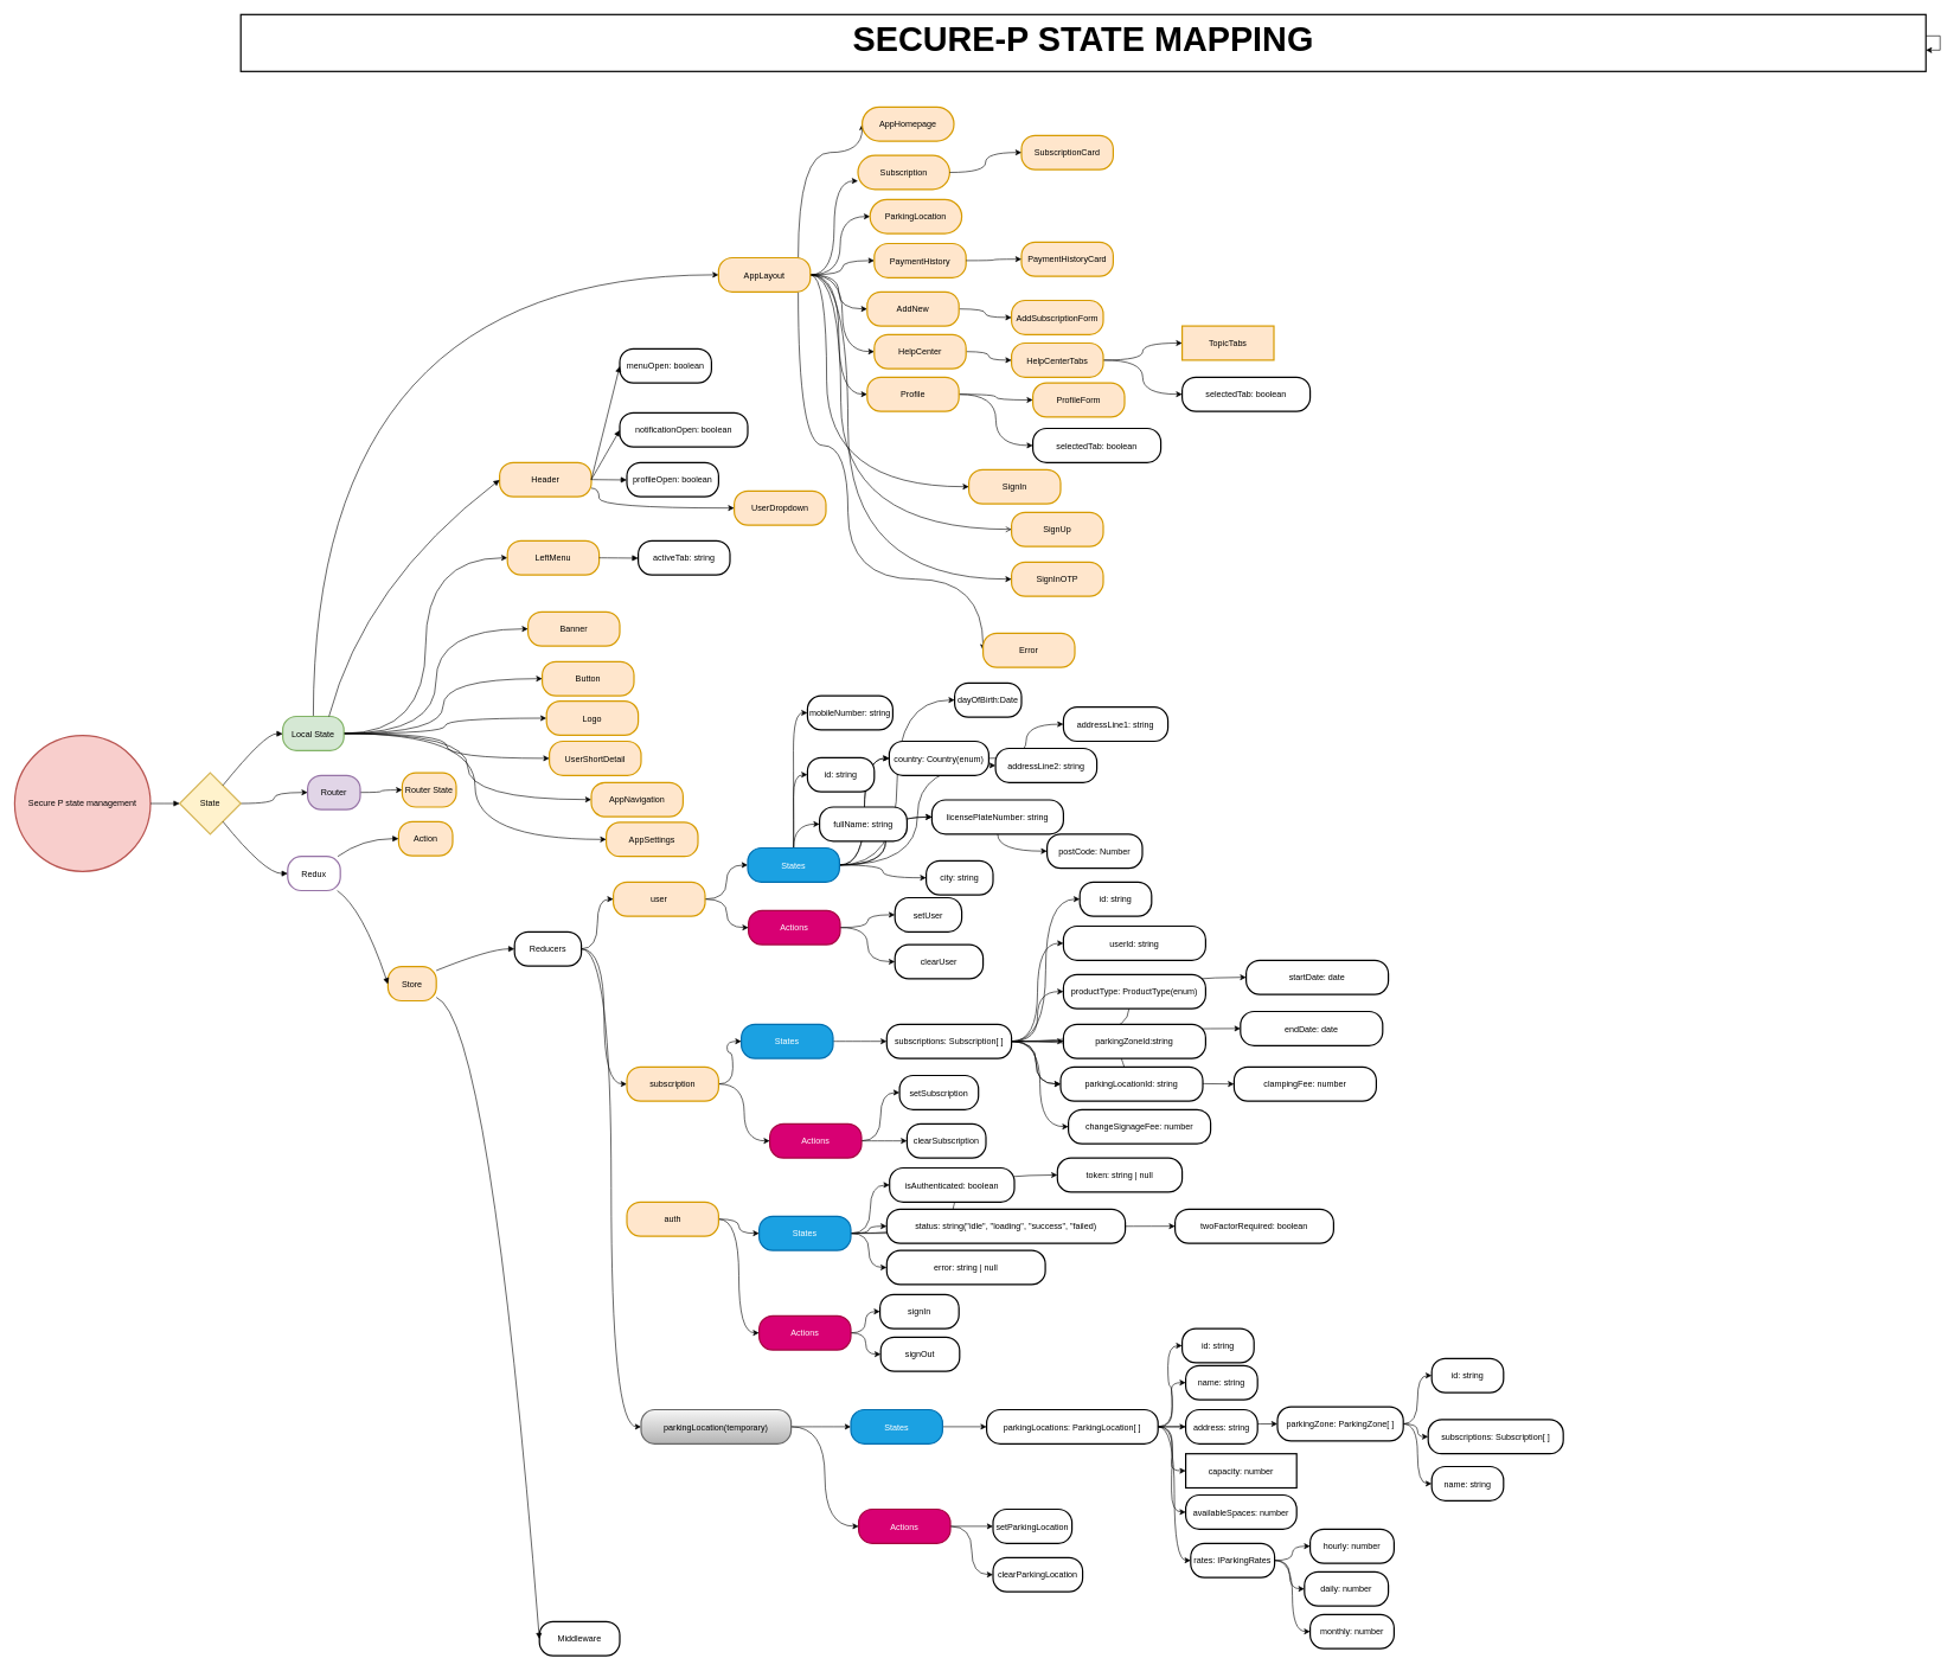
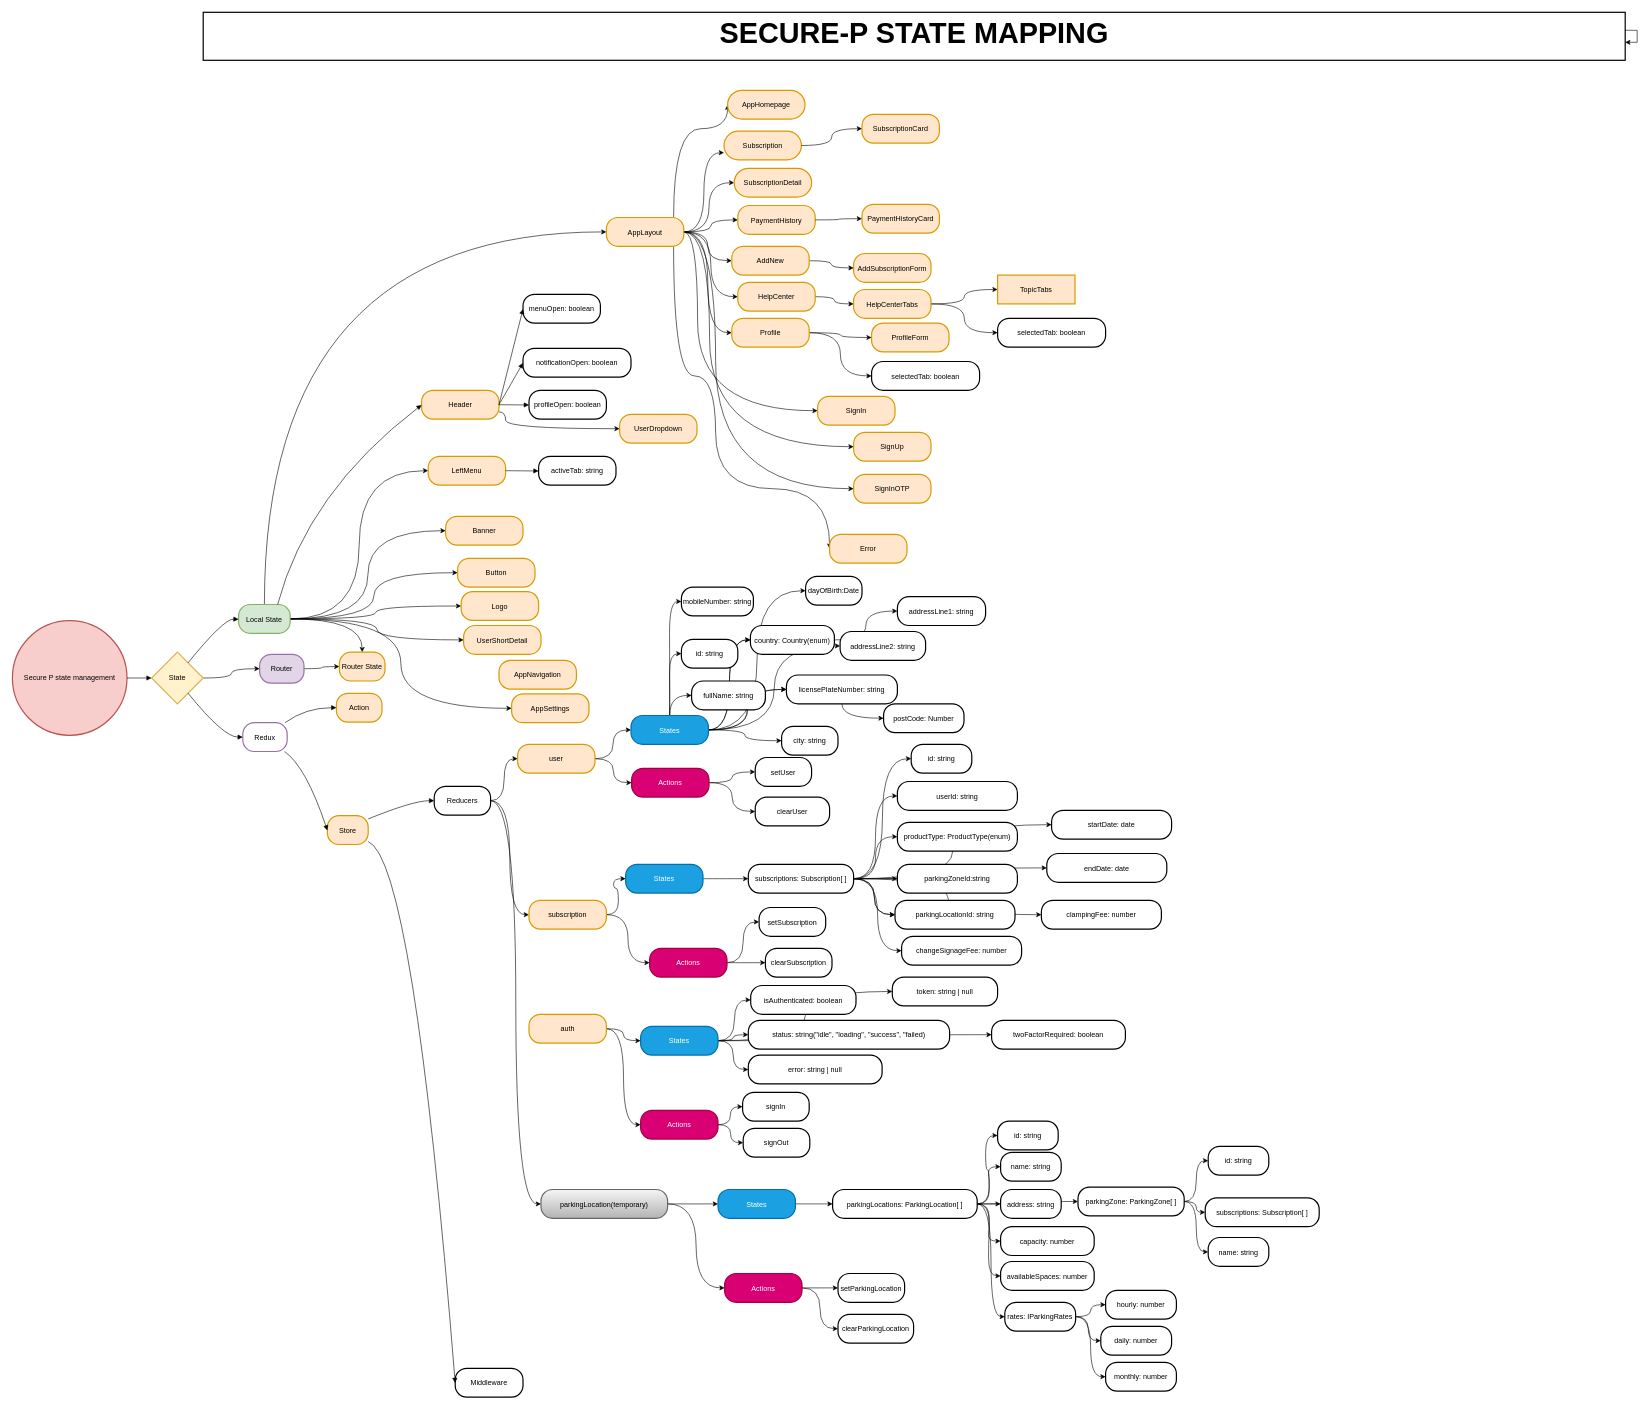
- <mxCell id="94" value="ParkingLocation" style="rounded=1;arcSize=50;strokeWidth=2;fillColor=#ffe6cc;strokeColor=#d79b00;" parent="1" vertex="1"><mxGeometry x="1223" y="280" width="129" height="48" as="geometry" /></mxCell>
+ <mxCell id="94" value="SubscriptionDetail" style="rounded=1;arcSize=50;strokeWidth=2;fillColor=#ffe6cc;strokeColor=#d79b00;" parent="1" vertex="1"><mxGeometry x="1223" y="280" width="129" height="48" as="geometry" /></mxCell>
- <mxCell id="60" style="edgeStyle=orthogonalEdgeStyle;rounded=0;orthogonalLoop=1;jettySize=auto;html=1;entryX=0;entryY=0.5;entryDx=0;entryDy=0;curved=1;endArrow=open;" parent="1" source="62" target="96" edge="1"><mxGeometry relative="1" as="geometry"><Array as="points"><mxPoint x="1182" y="386" /><mxPoint x="1182" y="744" /></Array></mxGeometry></mxCell>
+ <mxCell id="60" style="edgeStyle=orthogonalEdgeStyle;rounded=0;orthogonalLoop=1;jettySize=auto;html=1;entryX=0;entryY=0.5;entryDx=0;entryDy=0;curved=1;" parent="1" source="62" target="96" edge="1"><mxGeometry relative="1" as="geometry"><Array as="points"><mxPoint x="1182" y="386" /><mxPoint x="1182" y="744" /></Array></mxGeometry></mxCell>
- <mxCell id="20" style="edgeStyle=orthogonalEdgeStyle;rounded=0;orthogonalLoop=1;jettySize=auto;html=1;entryX=0;entryY=0.5;entryDx=0;entryDy=0;curved=1;" parent="1" source="22" target="98" edge="1"><mxGeometry relative="1" as="geometry" /></mxCell>
+ <mxCell id="20" style="edgeStyle=orthogonalEdgeStyle;rounded=0;orthogonalLoop=1;jettySize=auto;html=1;curved=1;" parent="1" source="22" target="78" edge="1"><mxGeometry relative="1" as="geometry" /></mxCell>
- <mxCell id="167" value="capacity: number" style="arcSize=40;strokeWidth=2;rounded=0;" parent="1" vertex="1"><mxGeometry x="1667" y="2044" width="156" height="48" as="geometry" /></mxCell>
+ <mxCell id="167" value="capacity: number" style="rounded=1;arcSize=40;strokeWidth=2" parent="1" vertex="1"><mxGeometry x="1667" y="2044" width="156" height="48" as="geometry" /></mxCell>
